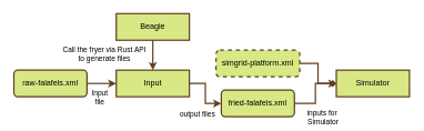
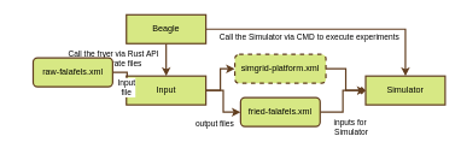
+ <mxCell id="4" style="edgeStyle=orthogonalEdgeStyle;rounded=0;orthogonalLoop=1;jettySize=auto;html=1;entryX=0.5;entryY=0;entryDx=0;entryDy=0;strokeColor=#613E20;strokeWidth=2;" edge="1" parent="1" source="6" target="19"><mxGeometry relative="1" as="geometry" /></mxCell>
+ <mxCell id="5" value="Call the Simulator via CMD to execute experiments" style="edgeLabel;html=1;align=center;verticalAlign=middle;resizable=0;points=[];" vertex="1" connectable="0" parent="4"><mxGeometry x="-0.35" y="3" relative="1" as="geometry"><mxPoint x="31" y="13" as="offset" /></mxGeometry></mxCell>
+ <mxCell id="7" style="edgeStyle=orthogonalEdgeStyle;rounded=0;orthogonalLoop=1;jettySize=auto;html=1;entryX=0;entryY=0.5;entryDx=0;entryDy=0;strokeColor=#613E20;strokeWidth=2;" edge="1" parent="1" source="10" target="15"><mxGeometry relative="1" as="geometry" /></mxCell>
- <mxCell id="13" value="raw-falafels.xml" style="rounded=1;whiteSpace=wrap;html=1;fillColor=#D7E884;strokeColor=#613E20;strokeWidth=2;" vertex="1" parent="1"><mxGeometry x="20" y="105" width="110" height="40" as="geometry" /></mxCell>
+ <mxCell id="13" value="raw-falafels.xml" style="rounded=1;whiteSpace=wrap;html=1;fillColor=#D7E884;strokeColor=#613E20;strokeWidth=2;" vertex="1" parent="1"><mxGeometry x="45" y="80" width="110" height="40" as="geometry" /></mxCell>
